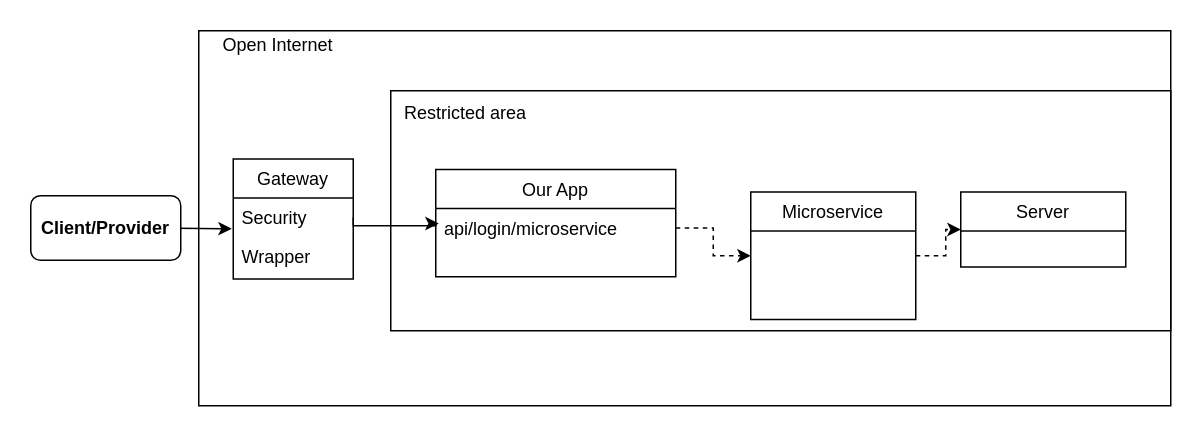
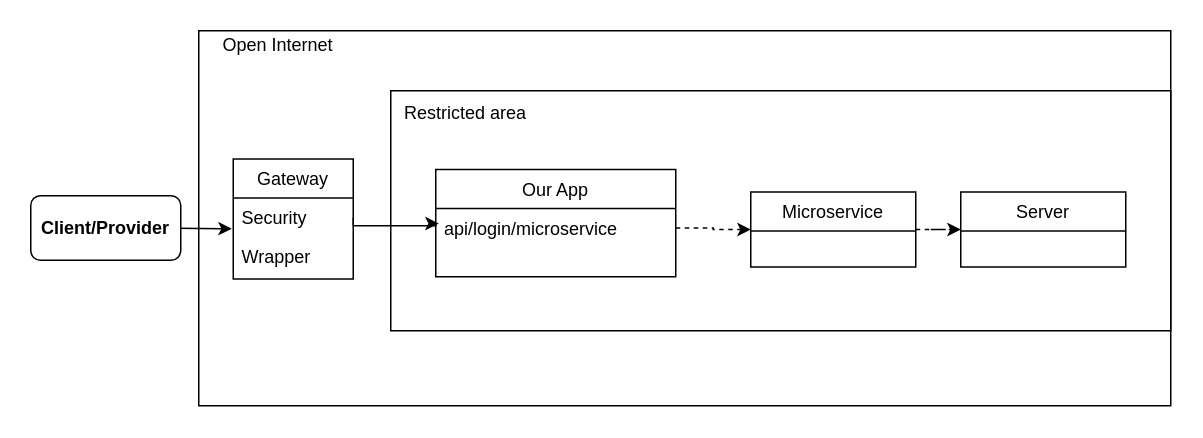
- <mxCell id="12" value="Microservice" style="swimlane;fontStyle=0;align=center;verticalAlign=top;childLayout=stackLayout;horizontal=1;startSize=26;horizontalStack=0;resizeParent=1;resizeLast=0;collapsible=1;marginBottom=0;rounded=0;shadow=0;strokeWidth=1;" vertex="1" parent="1"><mxGeometry x="500" y="127.5" width="110" height="85" as="geometry"><mxRectangle x="550" y="140" width="160" height="26" as="alternateBounds" /></mxGeometry></mxCell>
+ <mxCell id="12" value="Microservice" style="swimlane;fontStyle=0;align=center;verticalAlign=top;childLayout=stackLayout;horizontal=1;startSize=26;horizontalStack=0;resizeParent=1;resizeLast=0;collapsible=1;marginBottom=0;rounded=0;shadow=0;strokeWidth=1;" vertex="1" parent="1"><mxGeometry x="500" y="127.5" width="110" height="50" as="geometry"><mxRectangle x="550" y="140" width="160" height="26" as="alternateBounds" /></mxGeometry></mxCell>
